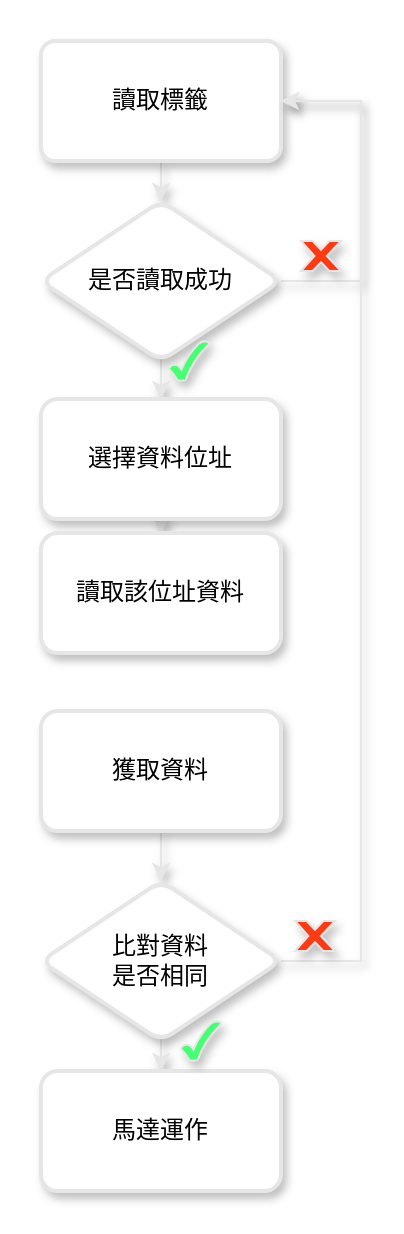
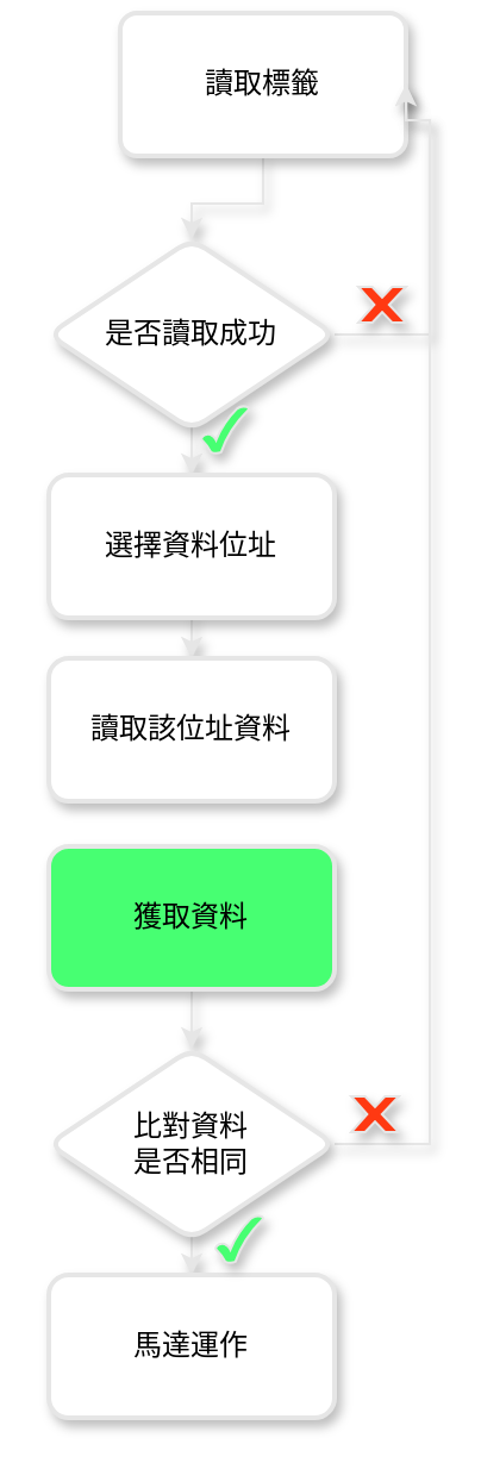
- <mxCell id="3" value="讀取標籤" style="rounded=1;whiteSpace=wrap;html=1;absoluteArcSize=1;arcSize=14;strokeWidth=2;strokeColor=#E6E6E6;shadow=1;" vertex="1" parent="1"><mxGeometry x="20" y="20" width="120" height="60" as="geometry" /></mxCell>
+ <mxCell id="3" value="讀取標籤" style="rounded=1;whiteSpace=wrap;html=1;absoluteArcSize=1;arcSize=14;strokeWidth=2;strokeColor=#E6E6E6;shadow=1;" vertex="1" parent="1"><mxGeometry x="50" y="5" width="120" height="60" as="geometry" /></mxCell>
- <mxCell id="9" value="讀取該位址資料" style="whiteSpace=wrap;html=1;rounded=1;arcSize=14;strokeWidth=2;strokeColor=#E6E6E6;shadow=1;" vertex="1" parent="1"><mxGeometry x="20" y="266" width="120" height="60" as="geometry" /></mxCell>
+ <mxCell id="9" value="讀取該位址資料" style="whiteSpace=wrap;html=1;rounded=1;arcSize=14;strokeWidth=2;strokeColor=#E6E6E6;shadow=1;" vertex="1" parent="1"><mxGeometry x="20" y="276" width="120" height="60" as="geometry" /></mxCell>
- <mxCell id="11" value="獲取資料" style="whiteSpace=wrap;html=1;rounded=1;arcSize=14;strokeWidth=2;strokeColor=#E6E6E6;shadow=1;" vertex="1" parent="1"><mxGeometry x="20" y="355" width="120" height="60" as="geometry" /></mxCell>
+ <mxCell id="11" value="獲取資料" style="whiteSpace=wrap;html=1;rounded=1;arcSize=14;strokeWidth=2;strokeColor=#E6E6E6;shadow=1;fillColor=#47ff72;" vertex="1" parent="1"><mxGeometry x="20" y="355" width="120" height="60" as="geometry" /></mxCell>
